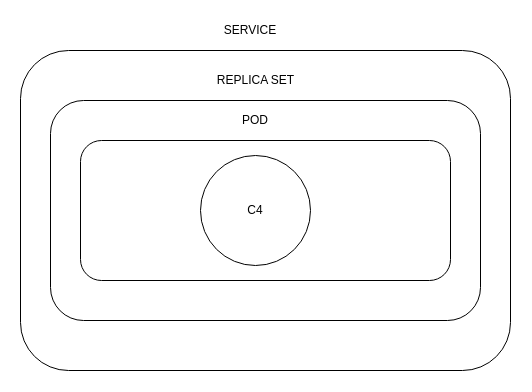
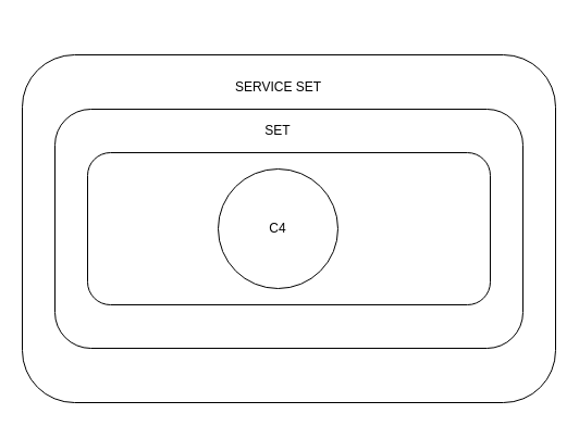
- <mxCell id="8" value="SERVICE" style="text;html=1;strokeColor=none;fillColor=none;align=center;verticalAlign=middle;whiteSpace=wrap;rounded=0;" vertex="1" parent="1"><mxGeometry x="200" y="20" width="100" height="20" as="geometry" /></mxCell>
- <mxCell id="7" value="REPLICA SET" style="text;html=1;strokeColor=none;fillColor=none;align=center;verticalAlign=middle;whiteSpace=wrap;rounded=0;" vertex="1" parent="1"><mxGeometry x="207.5" y="70" width="95" height="20" as="geometry" /></mxCell>
+ <mxCell id="7" value="SERVICE SET" style="text;html=1;strokeColor=none;fillColor=none;align=center;verticalAlign=middle;whiteSpace=wrap;rounded=0;" vertex="1" parent="1"><mxGeometry x="207.5" y="70" width="95" height="20" as="geometry" /></mxCell>
- <mxCell id="6" value="POD" style="text;html=1;strokeColor=none;fillColor=none;align=center;verticalAlign=middle;whiteSpace=wrap;rounded=0;" vertex="1" parent="1"><mxGeometry x="235" y="110" width="40" height="20" as="geometry" /></mxCell>
+ <mxCell id="6" value="SET" style="text;html=1;strokeColor=none;fillColor=none;align=center;verticalAlign=middle;whiteSpace=wrap;rounded=0;" vertex="1" parent="1"><mxGeometry x="235" y="110" width="40" height="20" as="geometry" /></mxCell>
